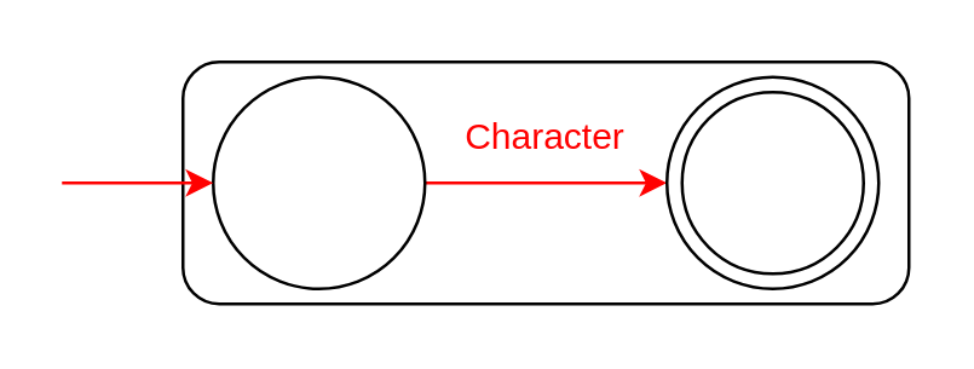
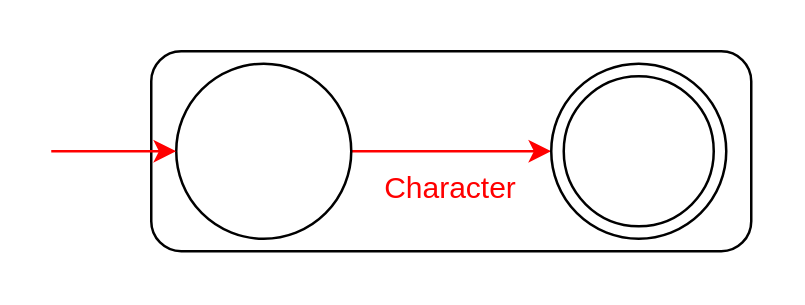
- <mxCell id="6" value="Character" style="text;html=1;strokeColor=none;fillColor=none;align=center;verticalAlign=middle;whiteSpace=wrap;rounded=0;fontColor=#FF0000;" parent="1" vertex="1"><mxGeometry x="150" y="30" width="60" height="30" as="geometry" /></mxCell>
+ <mxCell id="6" value="Character" style="text;html=1;strokeColor=none;fillColor=none;align=center;verticalAlign=middle;whiteSpace=wrap;rounded=0;fontColor=#FF0000;" parent="1" vertex="1"><mxGeometry x="150" y="60" width="60" height="30" as="geometry" /></mxCell>
